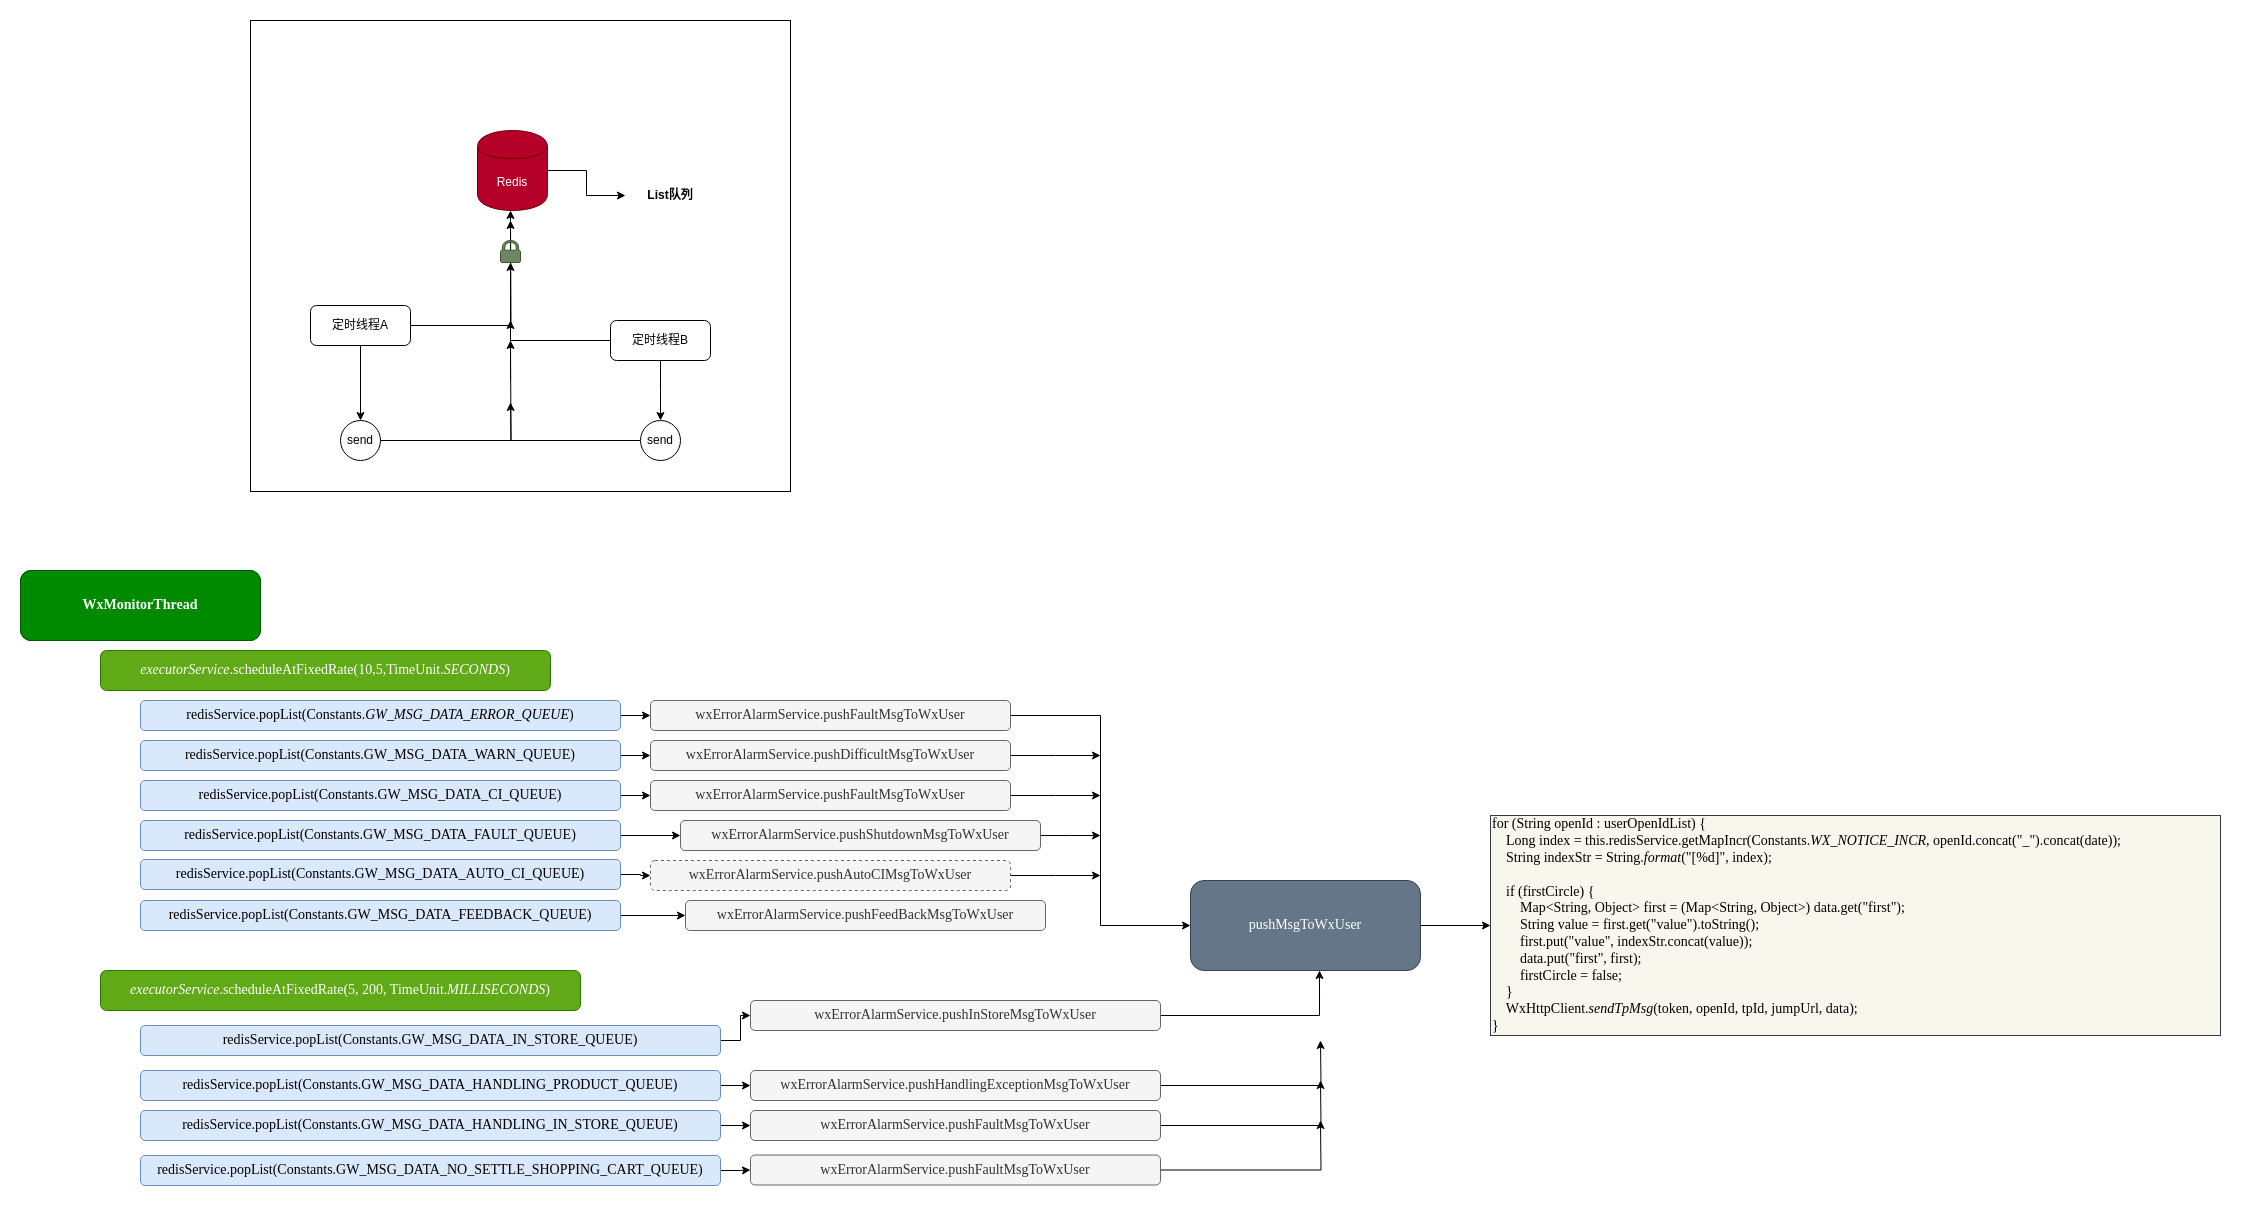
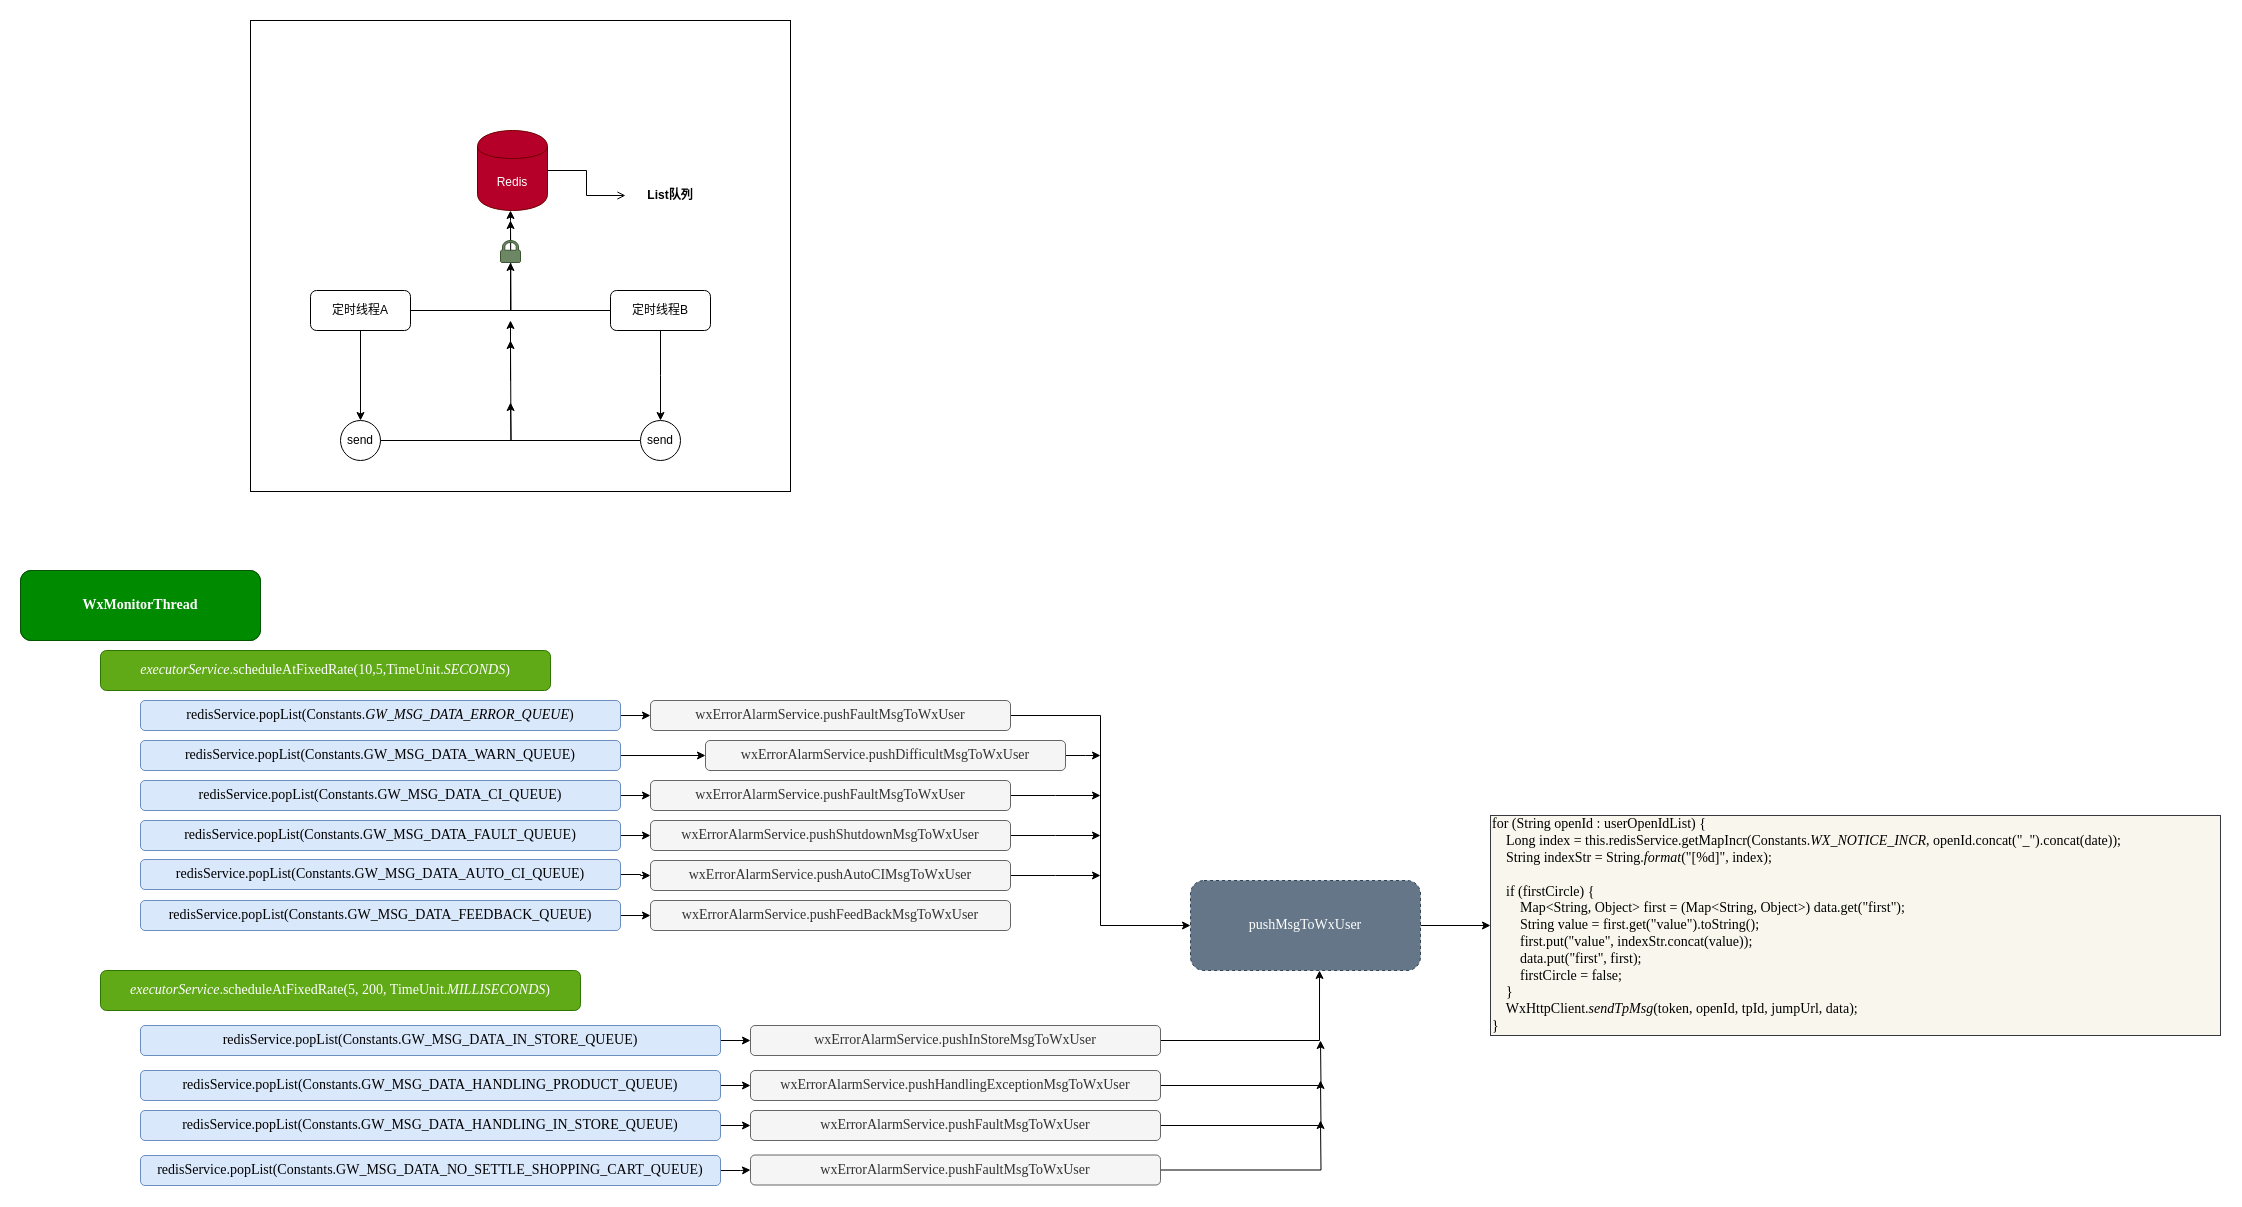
- <mxCell id="11" value="" style="edgeStyle=orthogonalEdgeStyle;rounded=0;orthogonalLoop=1;jettySize=auto;html=1;" parent="1" source="9" target="10" edge="1"><mxGeometry relative="1" as="geometry" /></mxCell>
+ <mxCell id="11" value="" style="edgeStyle=orthogonalEdgeStyle;rounded=0;orthogonalLoop=1;jettySize=auto;html=1;endArrow=open;" parent="1" source="9" target="10" edge="1"><mxGeometry relative="1" as="geometry" /></mxCell>
- <mxCell id="5" value="定时线程A" style="rounded=1;whiteSpace=wrap;html=1;" parent="1" vertex="1"><mxGeometry x="310" y="305" width="100" height="40" as="geometry" /></mxCell>
+ <mxCell id="5" value="定时线程A" style="rounded=1;whiteSpace=wrap;html=1;" parent="1" vertex="1"><mxGeometry x="310" y="290" width="100" height="40" as="geometry" /></mxCell>
- <mxCell id="8" value="定时线程B" style="rounded=1;whiteSpace=wrap;html=1;" parent="1" vertex="1"><mxGeometry x="610" y="320" width="100" height="40" as="geometry" /></mxCell>
+ <mxCell id="8" value="定时线程B" style="rounded=1;whiteSpace=wrap;html=1;" parent="1" vertex="1"><mxGeometry x="610" y="290" width="100" height="40" as="geometry" /></mxCell>
- <mxCell id="28" value="&lt;pre style=&quot;font-family: &amp;quot;source code pro&amp;quot; ; font-size: 10.5pt&quot;&gt;&lt;span&gt;wxErrorAlarmService&lt;/span&gt;.pushDifficultMsgToWxUser&lt;/pre&gt;" style="rounded=1;whiteSpace=wrap;html=1;align=center;fillColor=#f5f5f5;strokeColor=#666666;fontColor=#333333;" vertex="1" parent="1"><mxGeometry x="650" y="740" width="360" height="30" as="geometry" /></mxCell>
+ <mxCell id="28" value="&lt;pre style=&quot;font-family: &amp;quot;source code pro&amp;quot; ; font-size: 10.5pt&quot;&gt;&lt;span&gt;wxErrorAlarmService&lt;/span&gt;.pushDifficultMsgToWxUser&lt;/pre&gt;" style="rounded=1;whiteSpace=wrap;html=1;align=center;fillColor=#f5f5f5;strokeColor=#666666;fontColor=#333333;" vertex="1" parent="1"><mxGeometry x="705" y="740" width="360" height="30" as="geometry" /></mxCell>
- <mxCell id="36" value="&lt;pre style=&quot;font-family: &amp;quot;source code pro&amp;quot; ; font-size: 10.5pt&quot;&gt;&lt;span&gt;wxErrorAlarmService&lt;/span&gt;.pushShutdownMsgToWxUser&lt;/pre&gt;" style="rounded=1;whiteSpace=wrap;html=1;align=center;fillColor=#f5f5f5;strokeColor=#666666;fontColor=#333333;" vertex="1" parent="1"><mxGeometry x="680" y="820" width="360" height="30" as="geometry" /></mxCell>
+ <mxCell id="36" value="&lt;pre style=&quot;font-family: &amp;quot;source code pro&amp;quot; ; font-size: 10.5pt&quot;&gt;&lt;span&gt;wxErrorAlarmService&lt;/span&gt;.pushShutdownMsgToWxUser&lt;/pre&gt;" style="rounded=1;whiteSpace=wrap;html=1;align=center;fillColor=#f5f5f5;strokeColor=#666666;fontColor=#333333;" vertex="1" parent="1"><mxGeometry x="650" y="820" width="360" height="30" as="geometry" /></mxCell>
- <mxCell id="40" value="&lt;pre style=&quot;font-family: &amp;quot;source code pro&amp;quot; ; font-size: 10.5pt&quot;&gt;&lt;span&gt;wxErrorAlarmService&lt;/span&gt;.pushAutoCIMsgToWxUser&lt;/pre&gt;" style="rounded=1;whiteSpace=wrap;html=1;align=center;fillColor=#f5f5f5;strokeColor=#666666;fontColor=#333333;dashed=1;" vertex="1" parent="1"><mxGeometry x="650" y="860" width="360" height="30" as="geometry" /></mxCell>
+ <mxCell id="40" value="&lt;pre style=&quot;font-family: &amp;quot;source code pro&amp;quot; ; font-size: 10.5pt&quot;&gt;&lt;span&gt;wxErrorAlarmService&lt;/span&gt;.pushAutoCIMsgToWxUser&lt;/pre&gt;" style="rounded=1;whiteSpace=wrap;html=1;align=center;fillColor=#f5f5f5;strokeColor=#666666;fontColor=#333333;" vertex="1" parent="1"><mxGeometry x="650" y="860" width="360" height="30" as="geometry" /></mxCell>
- <mxCell id="43" value="&lt;pre style=&quot;font-family: &amp;quot;source code pro&amp;quot; ; font-size: 10.5pt&quot;&gt;&lt;span&gt;wxErrorAlarmService&lt;/span&gt;.pushFeedBackMsgToWxUser&lt;/pre&gt;" style="rounded=1;whiteSpace=wrap;html=1;align=center;fillColor=#f5f5f5;strokeColor=#666666;fontColor=#333333;" vertex="1" parent="1"><mxGeometry x="685" y="900" width="360" height="30" as="geometry" /></mxCell>
+ <mxCell id="43" value="&lt;pre style=&quot;font-family: &amp;quot;source code pro&amp;quot; ; font-size: 10.5pt&quot;&gt;&lt;span&gt;wxErrorAlarmService&lt;/span&gt;.pushFeedBackMsgToWxUser&lt;/pre&gt;" style="rounded=1;whiteSpace=wrap;html=1;align=center;fillColor=#f5f5f5;strokeColor=#666666;fontColor=#333333;" vertex="1" parent="1"><mxGeometry x="650" y="900" width="360" height="30" as="geometry" /></mxCell>
- <mxCell id="63" value="&lt;pre style=&quot;font-family: &amp;#34;source code pro&amp;#34; ; font-size: 10.5pt&quot;&gt;&lt;span&gt;pushMsgToWxUser&lt;/span&gt;&lt;/pre&gt;" style="rounded=1;whiteSpace=wrap;html=1;align=center;fillColor=#647687;strokeColor=#314354;fontColor=#ffffff;" vertex="1" parent="1"><mxGeometry x="1190" y="880" width="230" height="90" as="geometry" /></mxCell>
+ <mxCell id="63" value="&lt;pre style=&quot;font-family: &amp;#34;source code pro&amp;#34; ; font-size: 10.5pt&quot;&gt;&lt;span&gt;pushMsgToWxUser&lt;/span&gt;&lt;/pre&gt;" style="rounded=1;whiteSpace=wrap;html=1;align=center;fillColor=#647687;strokeColor=#314354;fontColor=#ffffff;dashed=1;" vertex="1" parent="1"><mxGeometry x="1190" y="880" width="230" height="90" as="geometry" /></mxCell>
- <mxCell id="48" value="&lt;pre style=&quot;font-family: &amp;#34;source code pro&amp;#34; ; font-size: 10.5pt&quot;&gt;&lt;span&gt;wxErrorAlarmService&lt;/span&gt;.pushInStoreMsgToWxUser&lt;/pre&gt;" style="rounded=1;whiteSpace=wrap;html=1;align=center;fillColor=#f5f5f5;strokeColor=#666666;fontColor=#333333;" vertex="1" parent="1"><mxGeometry x="750" y="1000" width="410" height="30" as="geometry" /></mxCell>
+ <mxCell id="48" value="&lt;pre style=&quot;font-family: &amp;#34;source code pro&amp;#34; ; font-size: 10.5pt&quot;&gt;&lt;span&gt;wxErrorAlarmService&lt;/span&gt;.pushInStoreMsgToWxUser&lt;/pre&gt;" style="rounded=1;whiteSpace=wrap;html=1;align=center;fillColor=#f5f5f5;strokeColor=#666666;fontColor=#333333;" vertex="1" parent="1"><mxGeometry x="750" y="1025" width="410" height="30" as="geometry" /></mxCell>
